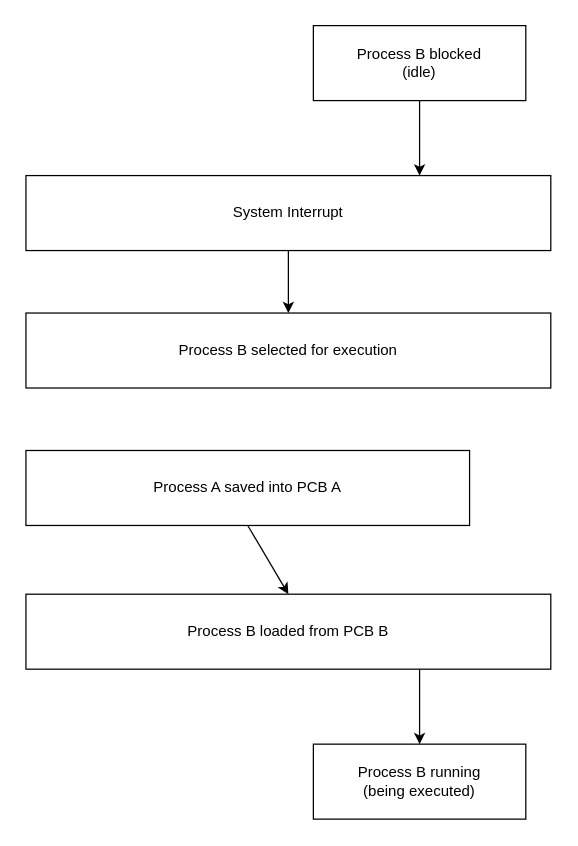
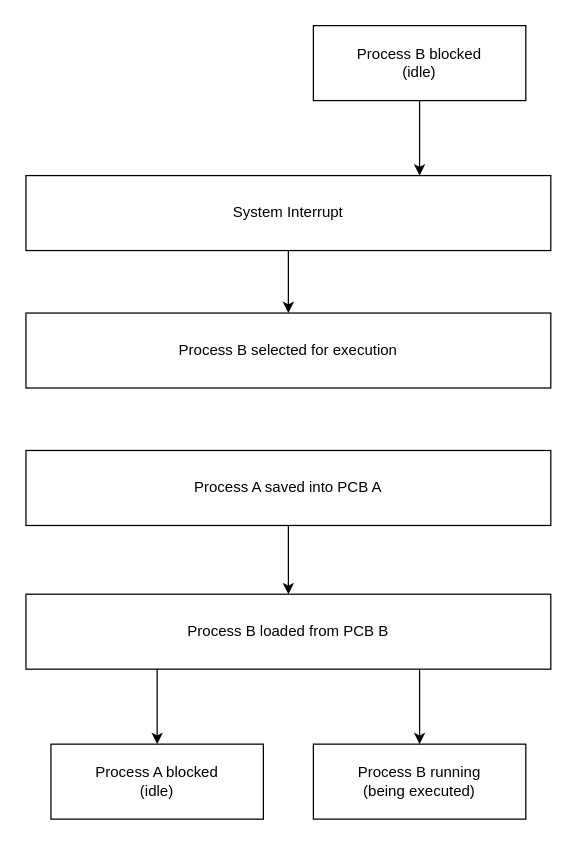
- <mxCell id="6" value="Process A saved into PCB A" style="rounded=0;whiteSpace=wrap;html=1;" parent="1" vertex="1"><mxGeometry x="20" y="360" width="355" height="60" as="geometry" /></mxCell>
+ <mxCell id="6" value="Process A saved into PCB A" style="rounded=0;whiteSpace=wrap;html=1;" parent="1" vertex="1"><mxGeometry x="20" y="360" width="420" height="60" as="geometry" /></mxCell>
+ <mxCell id="10" value="" style="endArrow=classic;html=1;rounded=0;exitX=0.25;exitY=1;exitDx=0;exitDy=0;entryX=0.5;entryY=0;entryDx=0;entryDy=0;" parent="1" source="8" target="9" edge="1"><mxGeometry width="50" height="50" relative="1" as="geometry"><mxPoint x="229.5" y="595" as="sourcePoint" /><mxPoint x="229.5" y="735" as="targetPoint" /></mxGeometry></mxCell>
+ <mxCell id="9" value="Process A blocked&lt;br&gt;(idle)" style="rounded=0;whiteSpace=wrap;html=1;" parent="1" vertex="1"><mxGeometry x="40" y="595" width="170" height="60" as="geometry" /></mxCell>
